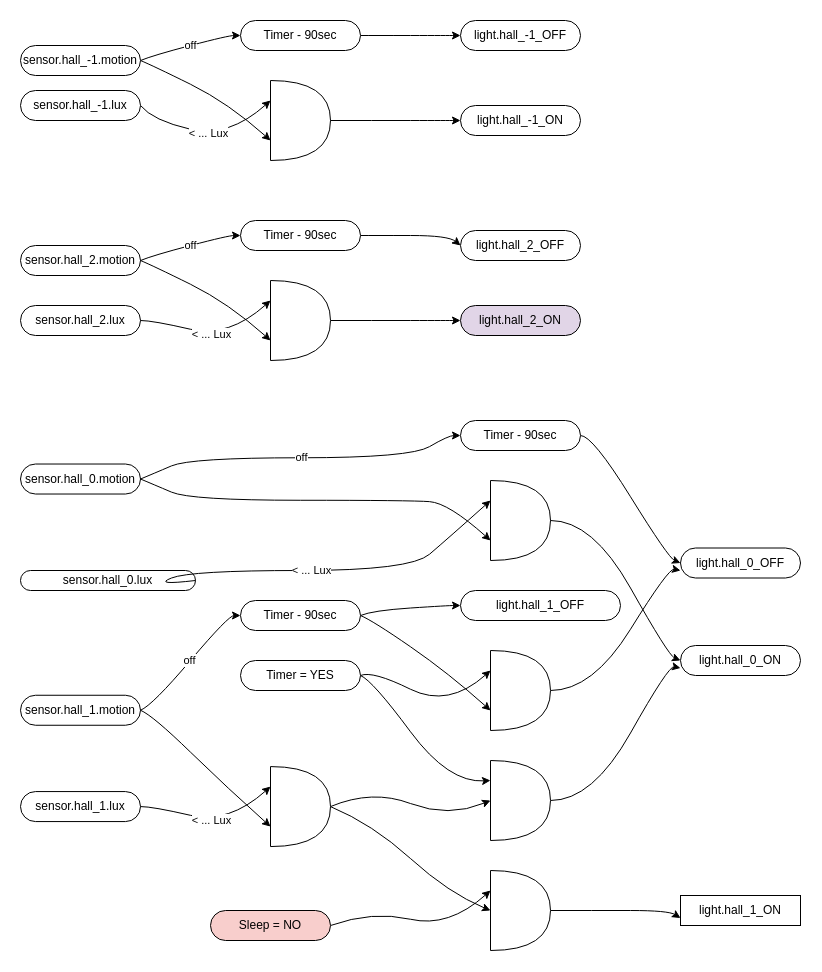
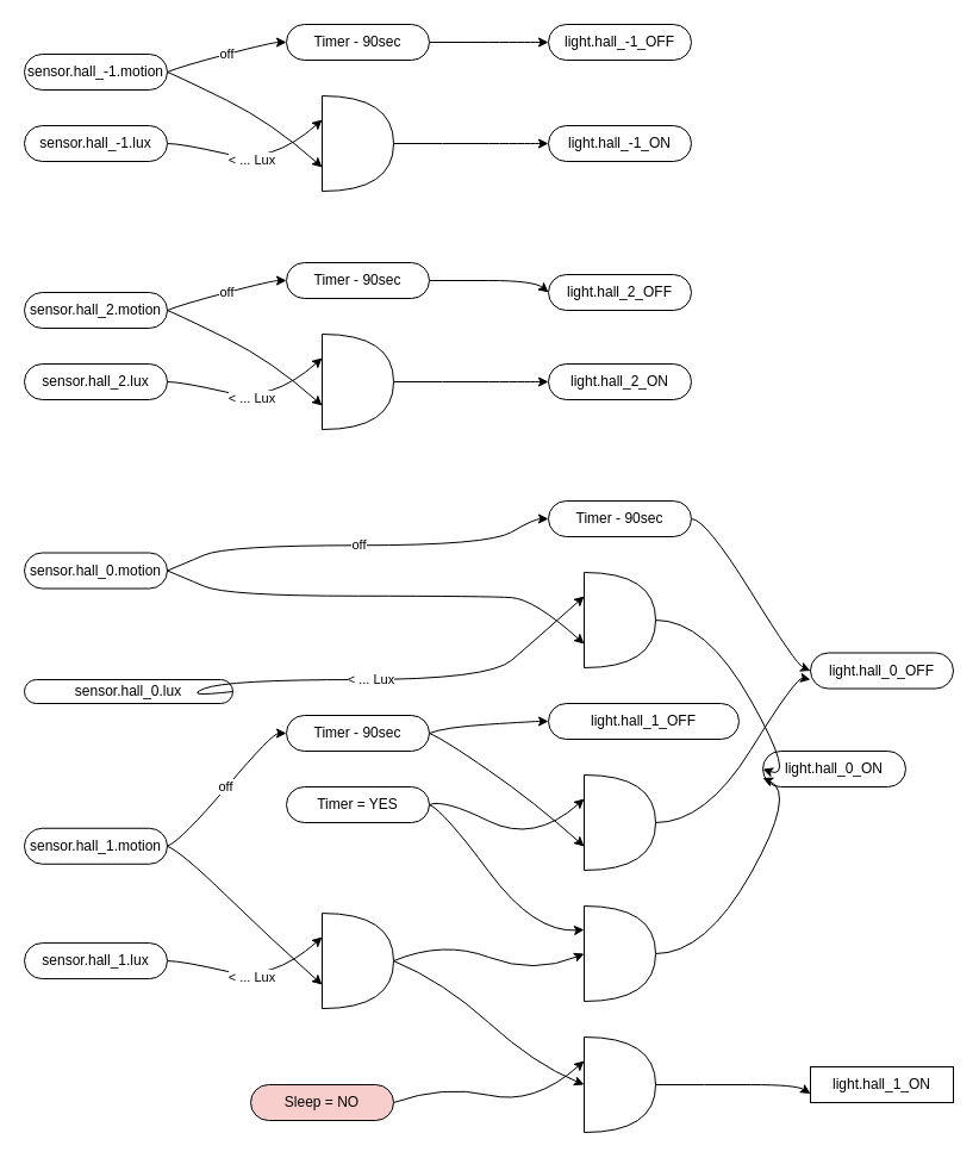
- <mxCell id="17" value="sensor.hall_-1.lux" style="rounded=1;whiteSpace=wrap;html=1;arcSize=50;" parent="1" vertex="1"><mxGeometry x="20" y="90" width="120" height="30" as="geometry" /></mxCell>
+ <mxCell id="17" value="sensor.hall_-1.lux" style="rounded=1;whiteSpace=wrap;html=1;arcSize=50;" parent="1" vertex="1"><mxGeometry y="105" width="120" height="30" as="geometry" x="20" /></mxCell>
- <mxCell id="14" value="light.hall_2_ON" style="rounded=1;whiteSpace=wrap;html=1;arcSize=50;fillColor=#e1d5e7;" parent="1" vertex="1"><mxGeometry x="460" y="305" width="120" height="30" as="geometry" /></mxCell>
+ <mxCell id="14" value="light.hall_2_ON" style="rounded=1;whiteSpace=wrap;html=1;arcSize=50;" parent="1" vertex="1"><mxGeometry x="460" y="305" width="120" height="30" as="geometry" /></mxCell>
- <mxCell id="10" value="light.hall_0_ON" style="rounded=1;whiteSpace=wrap;html=1;arcSize=50;" parent="1" vertex="1"><mxGeometry x="680" y="645" width="120" height="30" as="geometry" /></mxCell>
+ <mxCell id="10" value="light.hall_0_ON" style="rounded=1;whiteSpace=wrap;html=1;arcSize=50;" parent="1" vertex="1"><mxGeometry x="640" y="630" width="120" height="30" as="geometry" /></mxCell>
